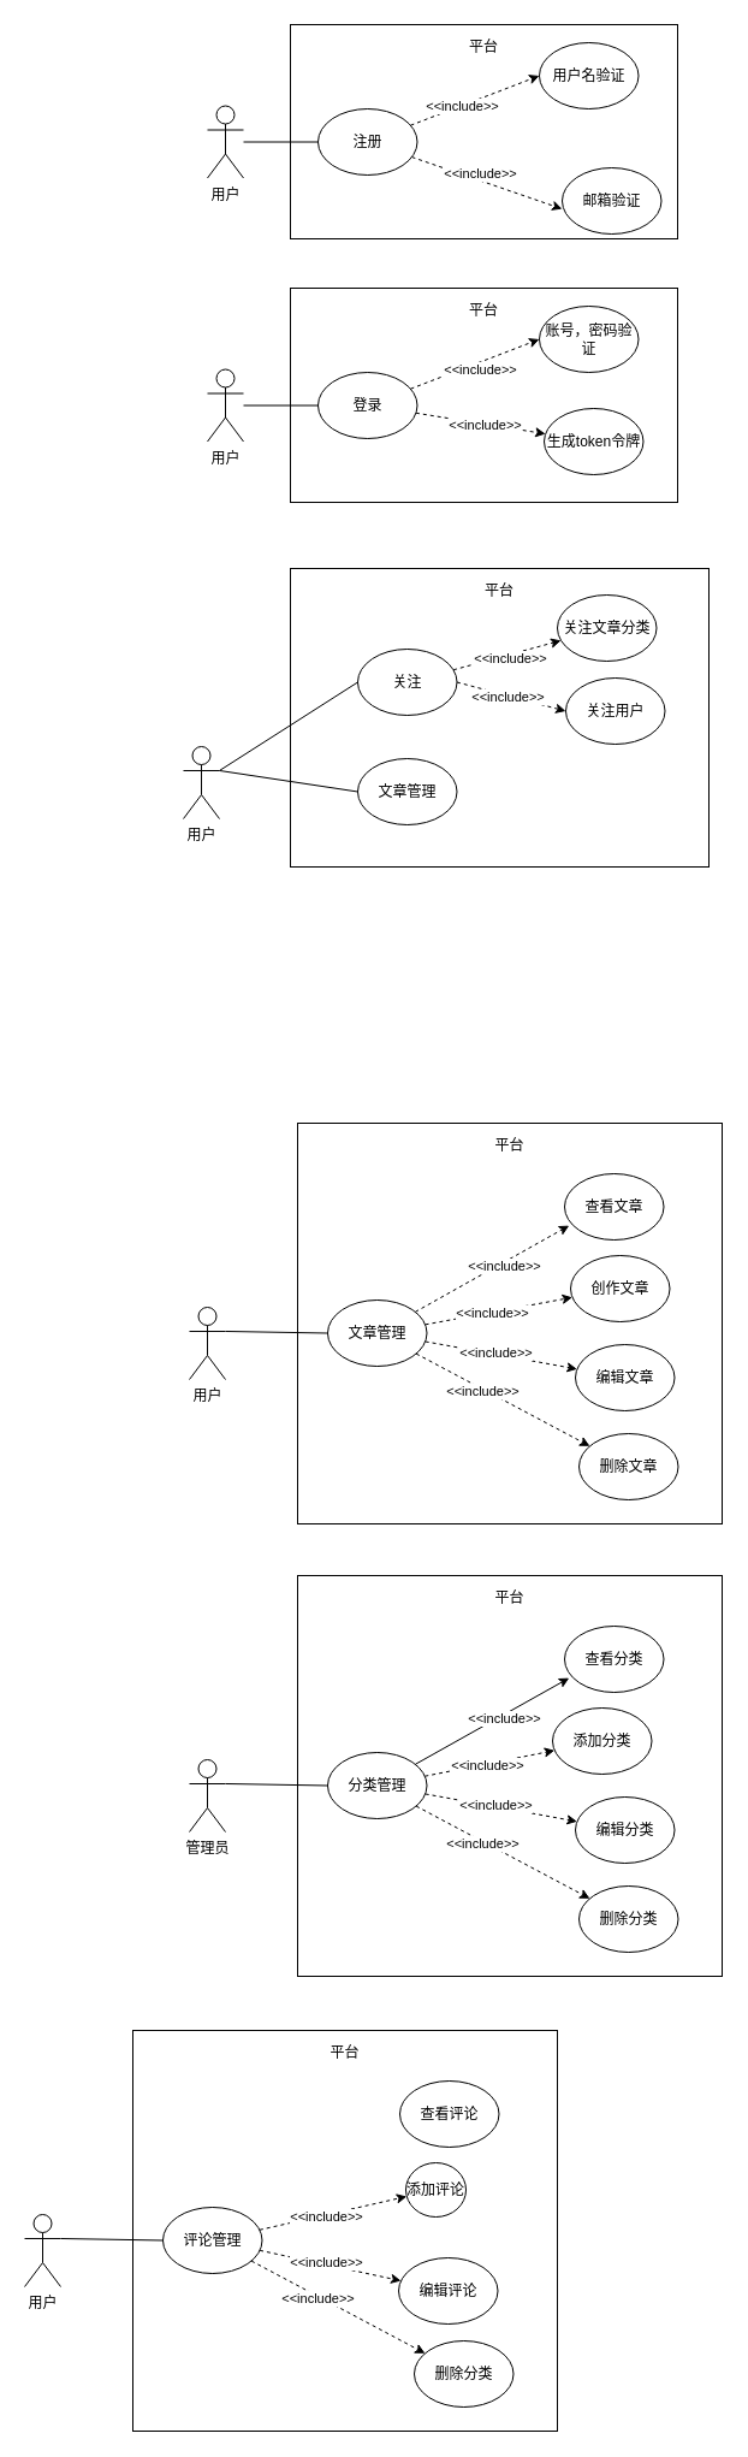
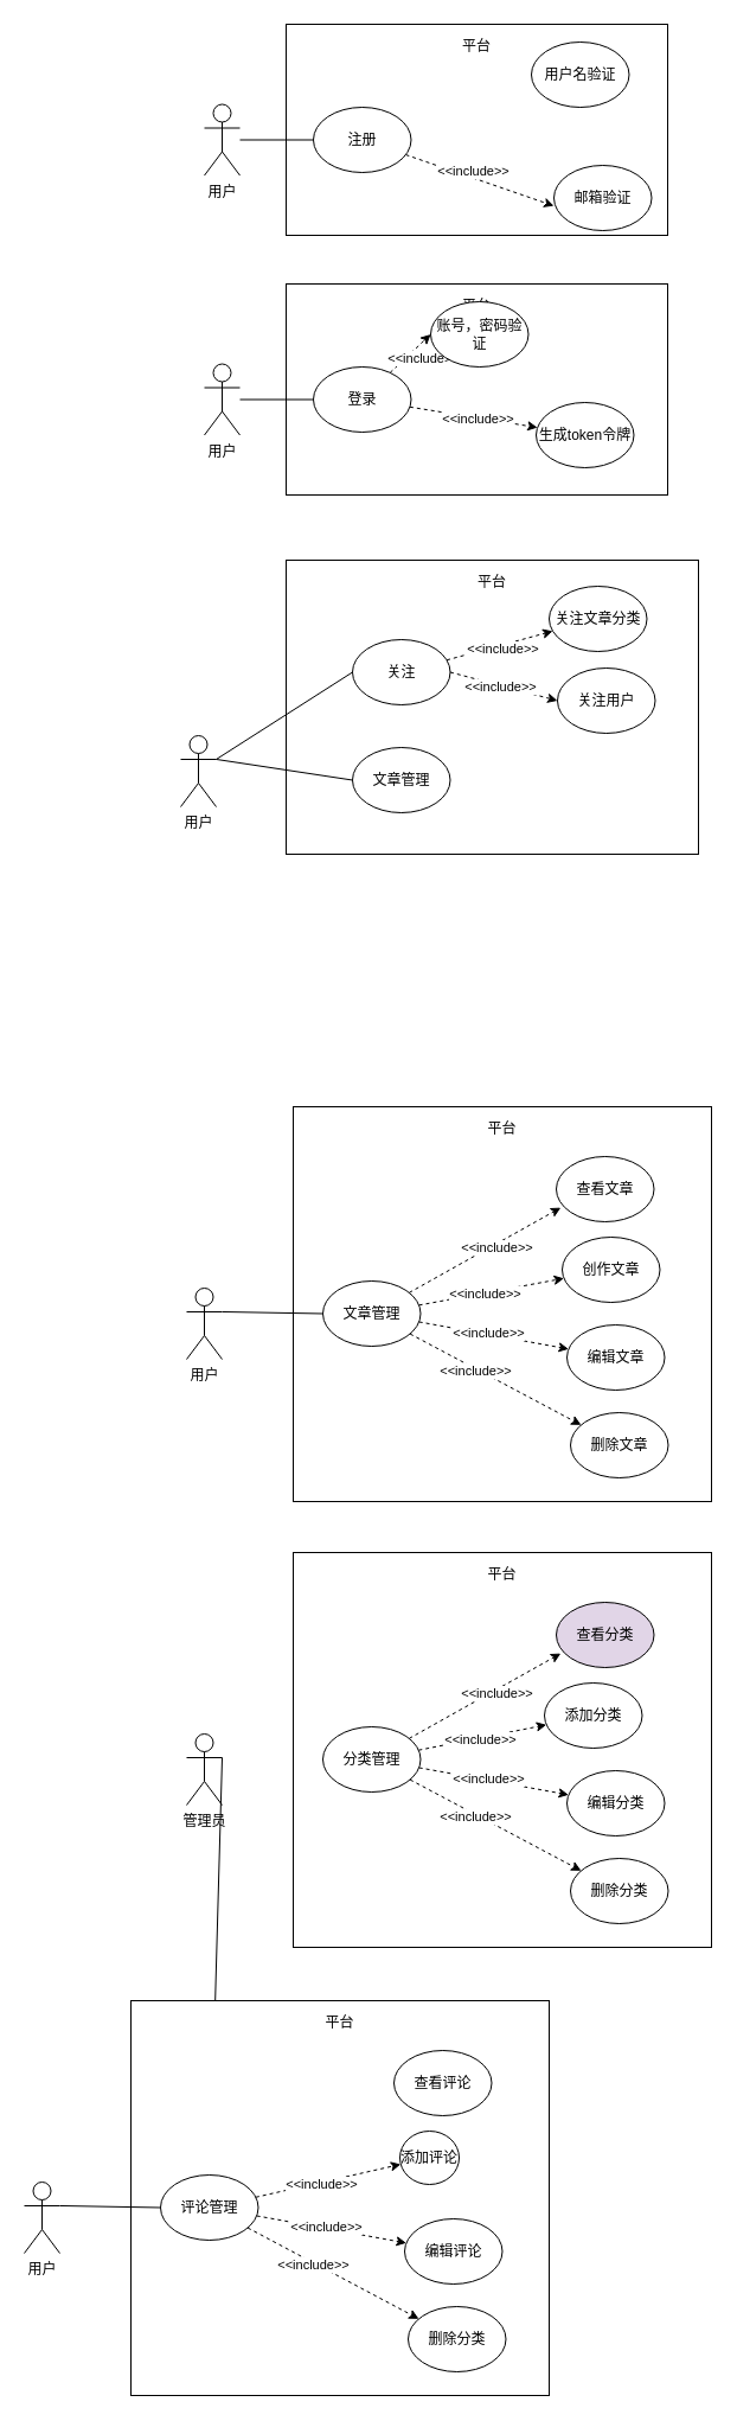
- <mxCell id="6" style="edgeStyle=none;rounded=0;orthogonalLoop=1;jettySize=auto;html=1;entryX=0;entryY=0.5;entryDx=0;entryDy=0;dashed=1;endArrow=classic;endFill=1;" parent="1" source="8" target="12" edge="1"><mxGeometry relative="1" as="geometry" /></mxCell>
- <mxCell id="7" value="&amp;lt;&amp;lt;include&amp;gt;&amp;gt;" style="edgeLabel;html=1;align=center;verticalAlign=middle;resizable=0;points=[];" parent="6" vertex="1" connectable="0"><mxGeometry x="-0.201" relative="1" as="geometry"><mxPoint as="offset" /></mxGeometry></mxCell>
- <mxCell id="22" value="账号，密码验证" style="ellipse;whiteSpace=wrap;html=1;" parent="1" vertex="1"><mxGeometry x="448" y="254" width="82.5" height="55" as="geometry" /></mxCell>
+ <mxCell id="22" value="账号，密码验证" style="ellipse;whiteSpace=wrap;html=1;" parent="1" vertex="1"><mxGeometry x="363" y="254" width="82.5" height="55" as="geometry" /></mxCell>
- <mxCell id="67" value="查看分类" style="ellipse;whiteSpace=wrap;html=1;" parent="1" vertex="1"><mxGeometry x="469" y="1351" width="82.5" height="55" as="geometry" /></mxCell>
+ <mxCell id="67" value="查看分类" style="ellipse;whiteSpace=wrap;html=1;fillColor=#e1d5e7;" parent="1" vertex="1"><mxGeometry x="469" y="1351" width="82.5" height="55" as="geometry" /></mxCell>
- <mxCell id="58" style="edgeStyle=none;rounded=0;orthogonalLoop=1;jettySize=auto;html=1;entryX=0.046;entryY=0.784;entryDx=0;entryDy=0;entryPerimeter=0;dashed=0;endArrow=classic;endFill=1;" parent="1" source="66" target="67" edge="1"><mxGeometry relative="1" as="geometry" /></mxCell>
+ <mxCell id="58" style="edgeStyle=none;rounded=0;orthogonalLoop=1;jettySize=auto;html=1;entryX=0.046;entryY=0.784;entryDx=0;entryDy=0;entryPerimeter=0;dashed=1;endArrow=classic;endFill=1;" parent="1" source="66" target="67" edge="1"><mxGeometry relative="1" as="geometry" /></mxCell>
- <mxCell id="55" style="edgeStyle=none;rounded=0;orthogonalLoop=1;jettySize=auto;html=1;exitX=1;exitY=0.333;exitDx=0;exitDy=0;exitPerimeter=0;entryX=0;entryY=0.5;entryDx=0;entryDy=0;endArrow=none;endFill=0;" parent="1" source="56" target="66" edge="1"><mxGeometry relative="1" as="geometry" /></mxCell>
+ <mxCell id="55" style="edgeStyle=none;rounded=0;orthogonalLoop=1;jettySize=auto;html=1;exitX=1;exitY=0.333;exitDx=0;exitDy=0;exitPerimeter=0;endArrow=none;endFill=0;" parent="1" source="56" target="81" edge="1"><mxGeometry relative="1" as="geometry" /></mxCell>
- <mxCell id="84" value="编辑评论" style="ellipse;whiteSpace=wrap;html=1;" vertex="1" parent="1"><mxGeometry x="331" y="1876" width="82.5" height="55" as="geometry" /></mxCell>
+ <mxCell id="84" value="编辑评论" style="ellipse;whiteSpace=wrap;html=1;" vertex="1" parent="1"><mxGeometry x="341" y="1871" width="82.5" height="55" as="geometry" /></mxCell>
